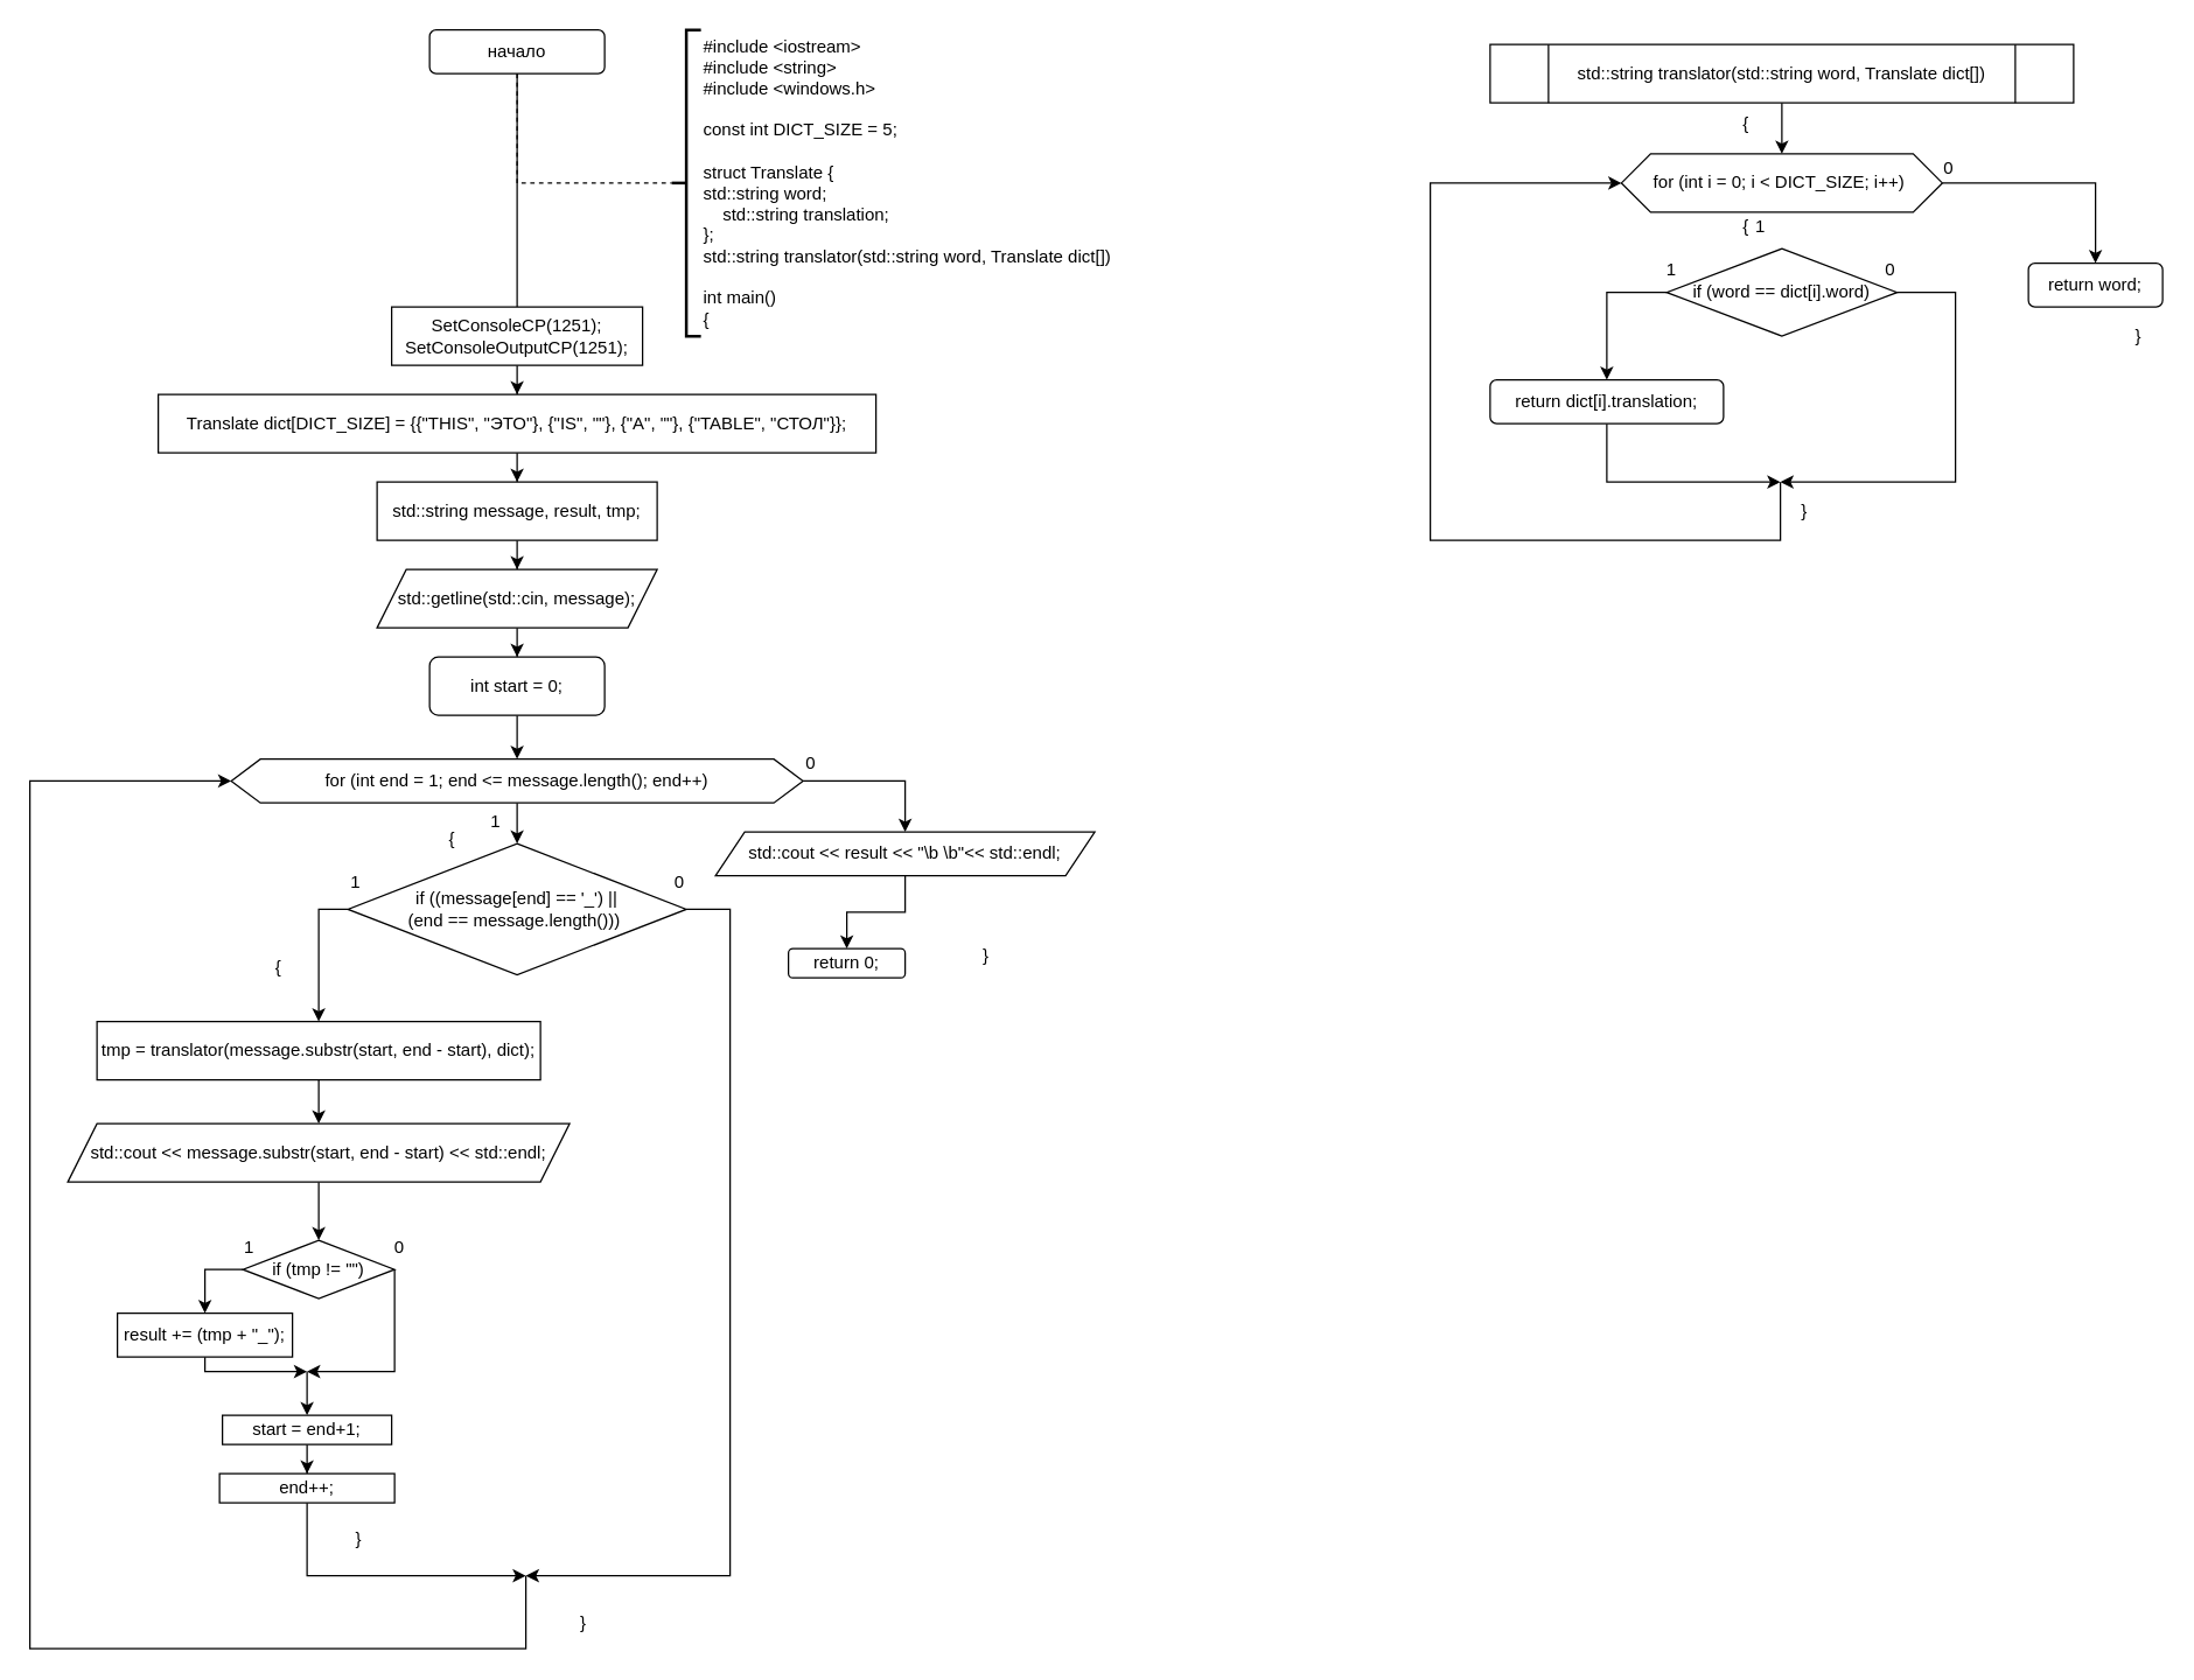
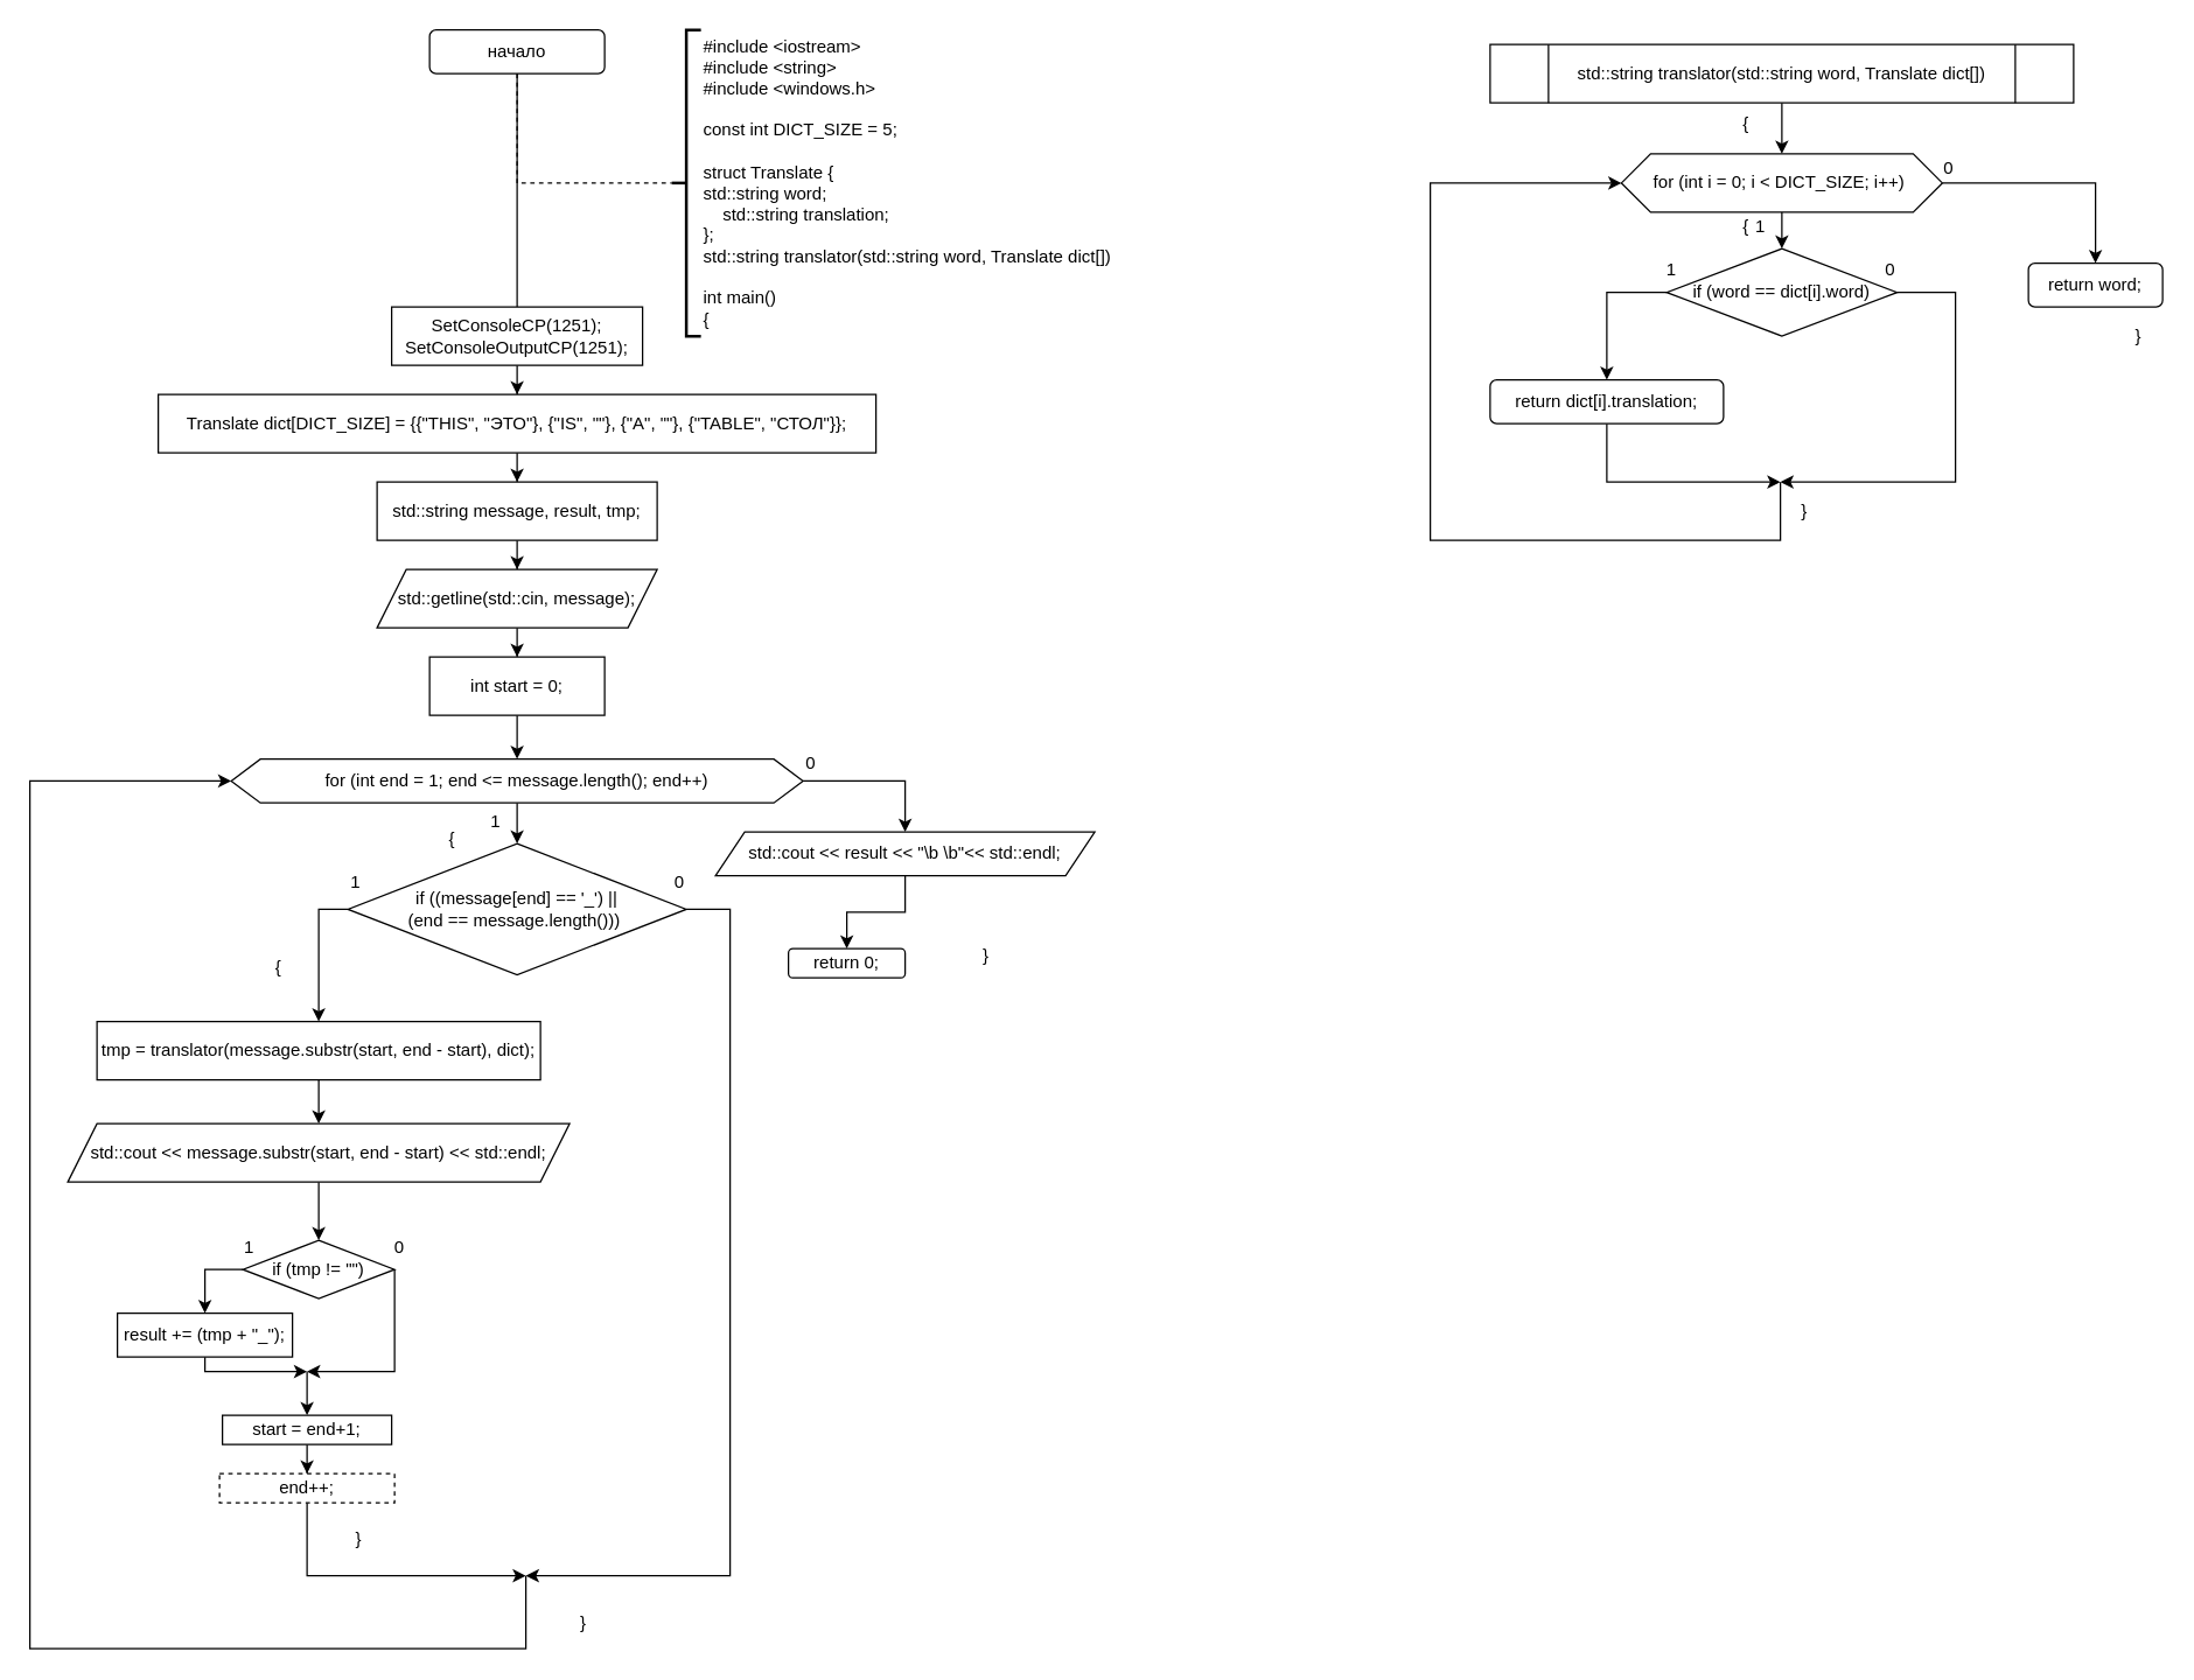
+ <mxCell id="53" value="" style="edgeStyle=orthogonalEdgeStyle;rounded=0;orthogonalLoop=1;jettySize=auto;html=1;" edge="1" parent="1" source="55" target="58"><mxGeometry relative="1" as="geometry" /></mxCell>
- <mxCell id="15" value="int start = 0;" style="whiteSpace=wrap;html=1;rounded=1;" vertex="1" parent="1"><mxGeometry x="294" y="450" width="120" height="40" as="geometry" /></mxCell>
+ <mxCell id="15" value="int start = 0;" style="rounded=0;whiteSpace=wrap;html=1;" vertex="1" parent="1"><mxGeometry x="294" y="450" width="120" height="40" as="geometry" /></mxCell>
- <mxCell id="37" value="end++;" style="rounded=0;whiteSpace=wrap;html=1;" vertex="1" parent="1"><mxGeometry x="150" y="1010" width="120" height="20" as="geometry" /></mxCell>
+ <mxCell id="37" value="end++;" style="rounded=0;whiteSpace=wrap;html=1;dashed=1;" vertex="1" parent="1"><mxGeometry x="150" y="1010" width="120" height="20" as="geometry" /></mxCell>
